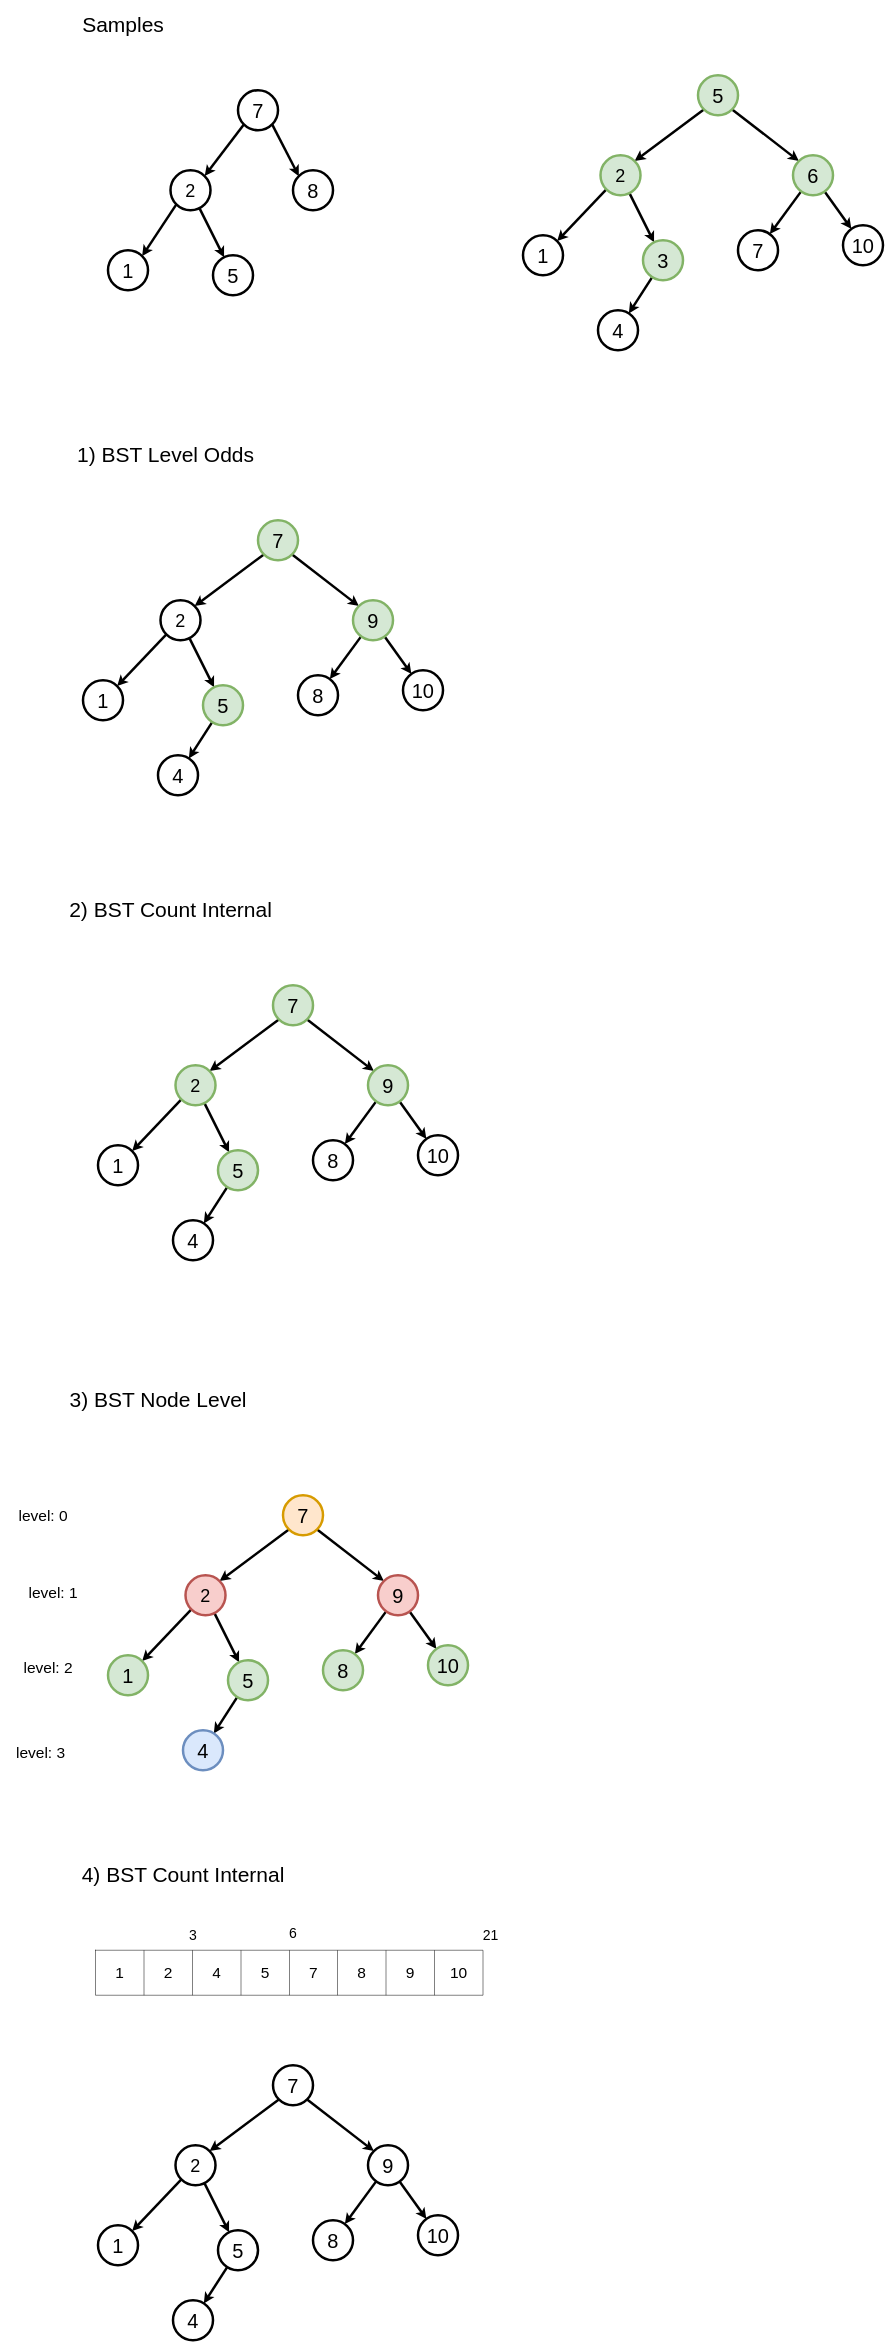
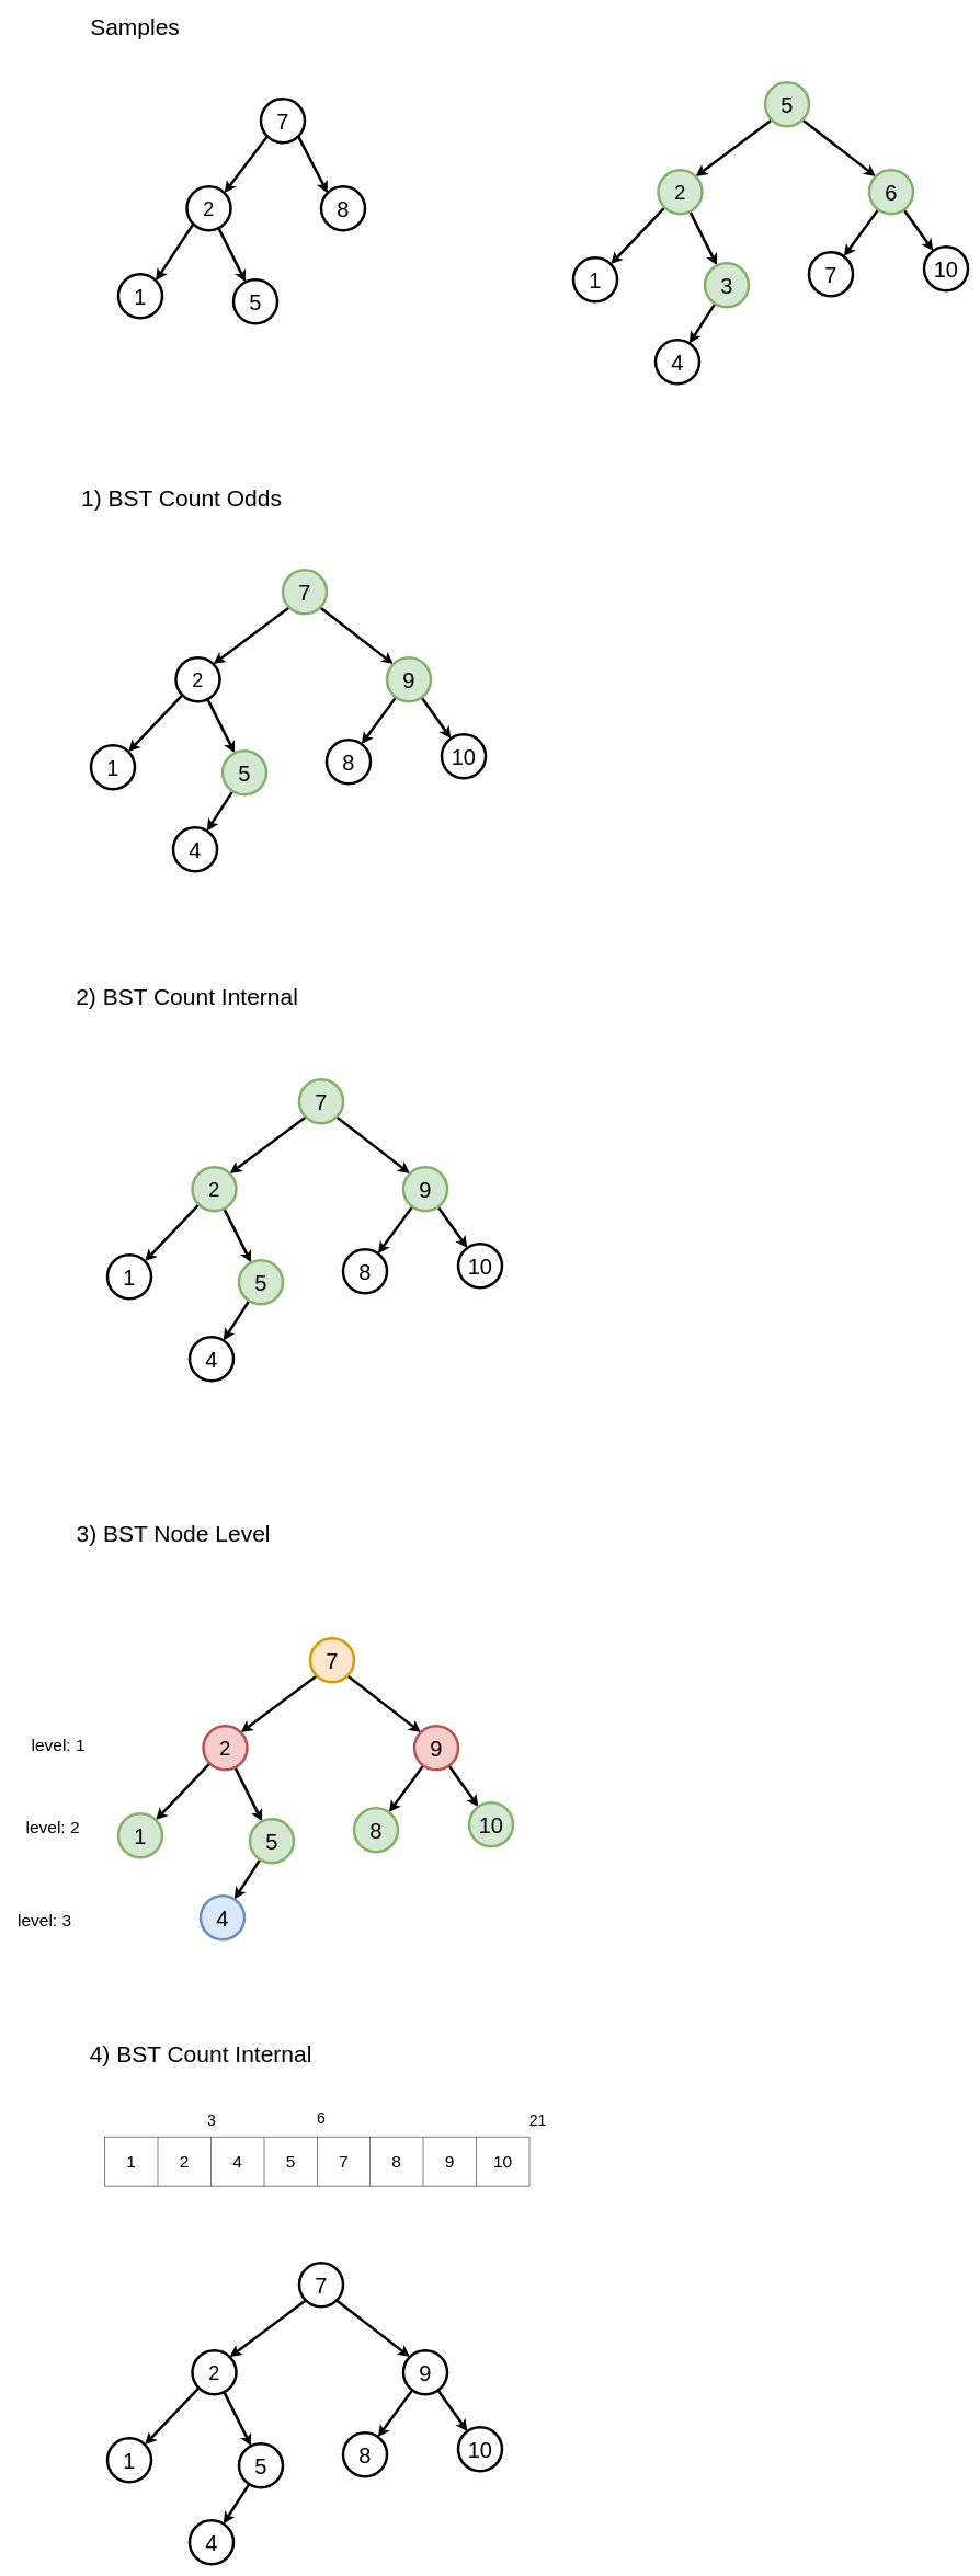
- <mxCell id="10" value="&lt;font style=&quot;font-size: 42px;&quot;&gt;1) BST Level Odds&lt;font style=&quot;font-size: 42px;&quot;&gt;&lt;br&gt;&lt;/font&gt;&lt;/font&gt;" style="text;html=1;align=center;verticalAlign=middle;resizable=0;points=[];autosize=1;strokeColor=none;fillColor=none;" parent="1" vertex="1"><mxGeometry x="135" y="880" width="390" height="60" as="geometry" /></mxCell>
+ <mxCell id="10" value="&lt;font style=&quot;font-size: 42px;&quot;&gt;1) BST Count Odds&lt;font style=&quot;font-size: 42px;&quot;&gt;&lt;br&gt;&lt;/font&gt;&lt;/font&gt;" style="text;html=1;align=center;verticalAlign=middle;resizable=0;points=[];autosize=1;strokeColor=none;fillColor=none;" parent="1" vertex="1"><mxGeometry x="135" y="880" width="390" height="60" as="geometry" /></mxCell>
- <mxCell id="62" value="&lt;font style=&quot;font-size: 31px;&quot;&gt;level: 0&lt;br&gt;&lt;/font&gt;" style="text;html=1;align=center;verticalAlign=middle;resizable=0;points=[];autosize=1;strokeColor=none;fillColor=none;" vertex="1" parent="1"><mxGeometry x="25" y="3005" width="120" height="50" as="geometry" /></mxCell>
